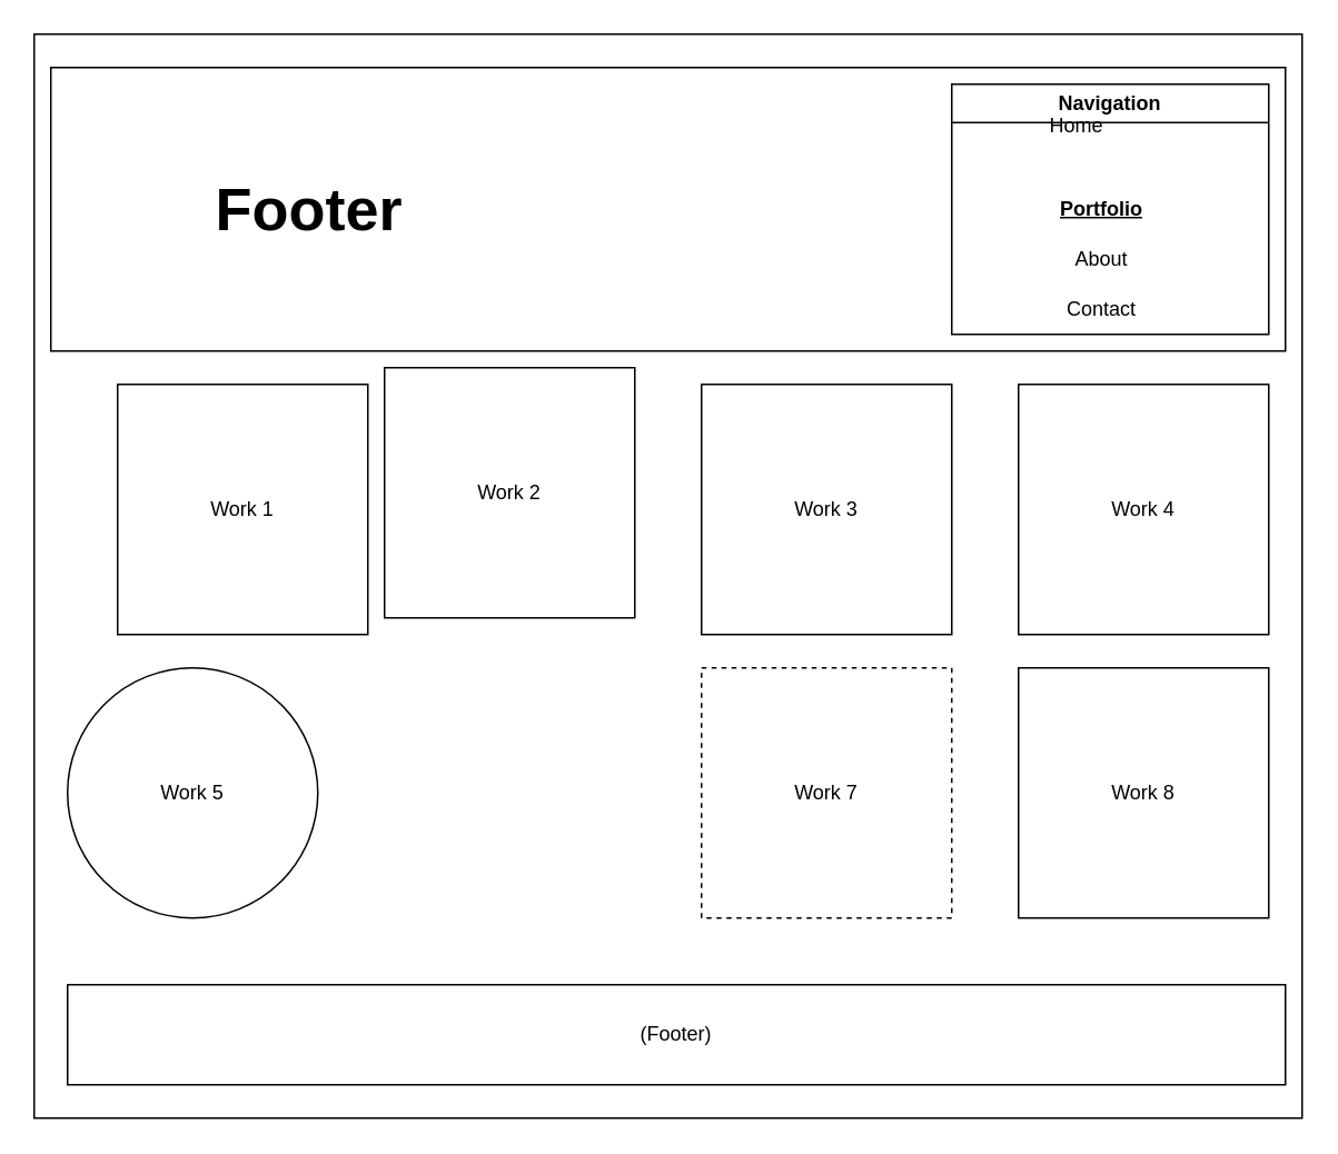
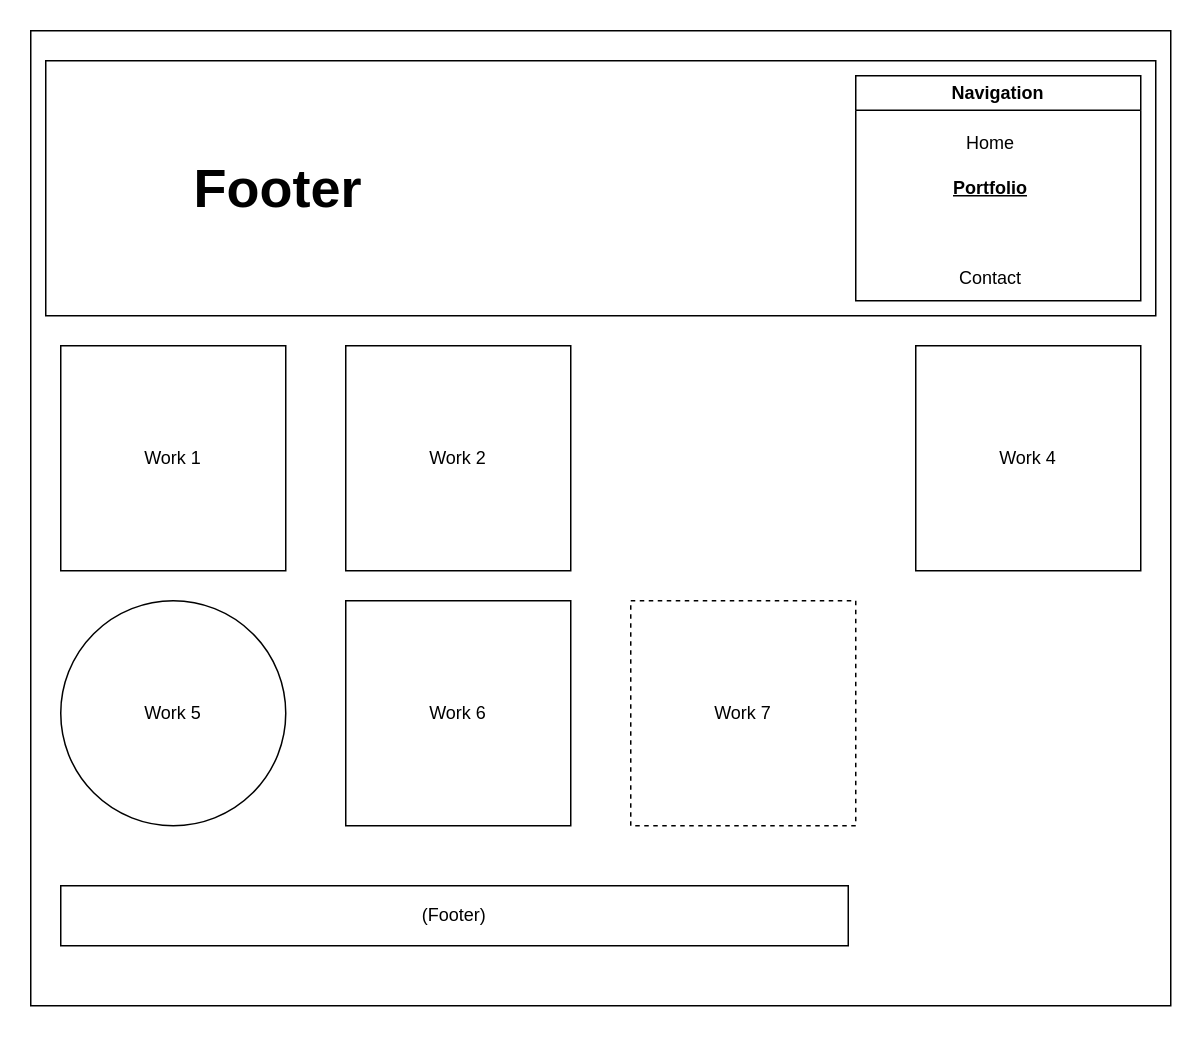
- <mxCell id="5" value="Home" style="text;strokeColor=none;fillColor=none;align=center;verticalAlign=middle;spacingLeft=4;spacingRight=4;overflow=hidden;points=[[0,0.5],[1,0.5]];portConstraint=eastwest;rotatable=0;whiteSpace=wrap;html=1;" vertex="1" parent="4"><mxGeometry x="35" y="10" width="80" height="30" as="geometry" /></mxCell>
+ <mxCell id="5" value="Home" style="text;strokeColor=none;fillColor=none;align=center;verticalAlign=middle;spacingLeft=4;spacingRight=4;overflow=hidden;points=[[0,0.5],[1,0.5]];portConstraint=eastwest;rotatable=0;whiteSpace=wrap;html=1;" vertex="1" parent="4"><mxGeometry x="50" y="30" width="80" height="30" as="geometry" /></mxCell>
- <mxCell id="7" value="About" style="text;strokeColor=none;fillColor=none;align=center;verticalAlign=middle;spacingLeft=4;spacingRight=4;overflow=hidden;points=[[0,0.5],[1,0.5]];portConstraint=eastwest;rotatable=0;whiteSpace=wrap;html=1;" vertex="1" parent="4"><mxGeometry x="50" y="90" width="80" height="30" as="geometry" /></mxCell>
- <mxCell id="11" value="Work 2" style="whiteSpace=wrap;html=1;aspect=fixed;" vertex="1" parent="1"><mxGeometry x="230" y="220" width="150" height="150" as="geometry" /></mxCell>
+ <mxCell id="11" value="Work 2" style="whiteSpace=wrap;html=1;aspect=fixed;" vertex="1" parent="1"><mxGeometry x="230" y="230" width="150" height="150" as="geometry" /></mxCell>
- <mxCell id="10" value="Work 1" style="whiteSpace=wrap;html=1;aspect=fixed;" vertex="1" parent="1"><mxGeometry x="70" y="230" width="150" height="150" as="geometry" /></mxCell>
+ <mxCell id="10" value="Work 1" style="whiteSpace=wrap;html=1;aspect=fixed;" vertex="1" parent="1"><mxGeometry x="40" y="230" width="150" height="150" as="geometry" /></mxCell>
- <mxCell id="12" value="Work 3" style="whiteSpace=wrap;html=1;aspect=fixed;" vertex="1" parent="1"><mxGeometry x="420" y="230" width="150" height="150" as="geometry" /></mxCell>
+ <mxCell id="15" value="Work 6" style="whiteSpace=wrap;html=1;aspect=fixed;" vertex="1" parent="1"><mxGeometry x="230" y="400" width="150" height="150" as="geometry" /></mxCell>
- <mxCell id="17" value="Work 8" style="whiteSpace=wrap;html=1;aspect=fixed;" vertex="1" parent="1"><mxGeometry x="610" y="400" width="150" height="150" as="geometry" /></mxCell>
- <mxCell id="18" value="(Footer)" style="rounded=0;whiteSpace=wrap;html=1;" vertex="1" parent="1"><mxGeometry x="40" y="590" width="730" height="60" as="geometry" /></mxCell>
+ <mxCell id="18" value="(Footer)" style="rounded=0;whiteSpace=wrap;html=1;" vertex="1" parent="1"><mxGeometry x="40" y="590" width="525" height="40" as="geometry" /></mxCell>
